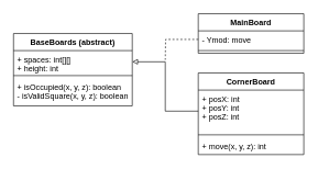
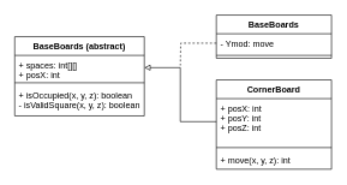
- <mxCell id="10" value="MainBoard" style="swimlane;fontStyle=1;align=center;verticalAlign=top;childLayout=stackLayout;horizontal=1;startSize=26;horizontalStack=0;resizeParent=1;resizeParentMax=0;resizeLast=0;collapsible=1;marginBottom=0;" vertex="1" parent="1"><mxGeometry x="300" y="20" width="160" height="60" as="geometry" /></mxCell>
+ <mxCell id="10" value="BaseBoards" style="swimlane;fontStyle=1;align=center;verticalAlign=top;childLayout=stackLayout;horizontal=1;startSize=26;horizontalStack=0;resizeParent=1;resizeParentMax=0;resizeLast=0;collapsible=1;marginBottom=0;" vertex="1" parent="1"><mxGeometry x="300" y="20" width="160" height="60" as="geometry" /></mxCell>
- <mxCell id="3" value="+ spaces: int[][]&#10;+ height: int" style="text;strokeColor=none;fillColor=none;align=left;verticalAlign=top;spacingLeft=4;spacingRight=4;overflow=hidden;rotatable=0;points=[[0,0.5],[1,0.5]];portConstraint=eastwest;" vertex="1" parent="2"><mxGeometry y="26" width="180" height="34" as="geometry" /></mxCell>
+ <mxCell id="3" value="+ spaces: int[][]&#10;+ posX: int" style="text;strokeColor=none;fillColor=none;align=left;verticalAlign=top;spacingLeft=4;spacingRight=4;overflow=hidden;rotatable=0;points=[[0,0.5],[1,0.5]];portConstraint=eastwest;" vertex="1" parent="2"><mxGeometry y="26" width="180" height="34" as="geometry" /></mxCell>
